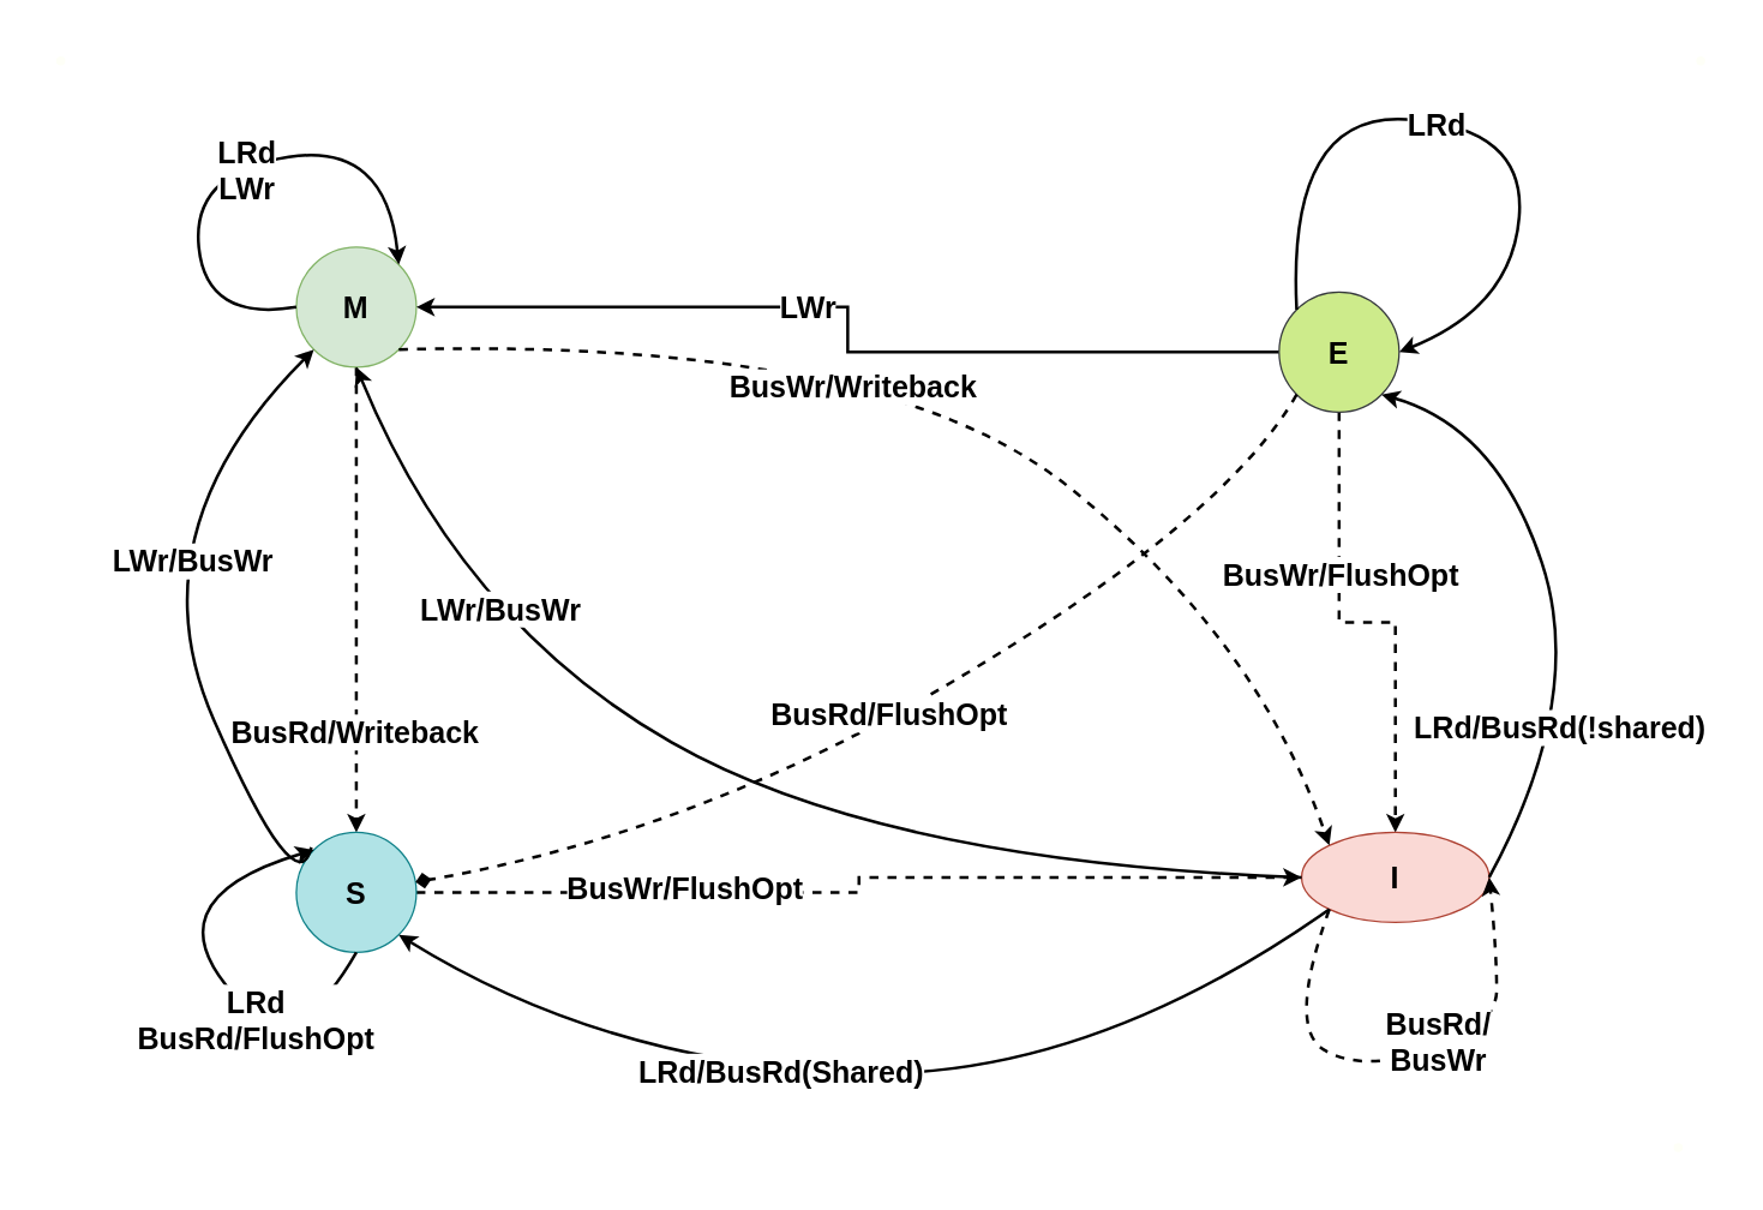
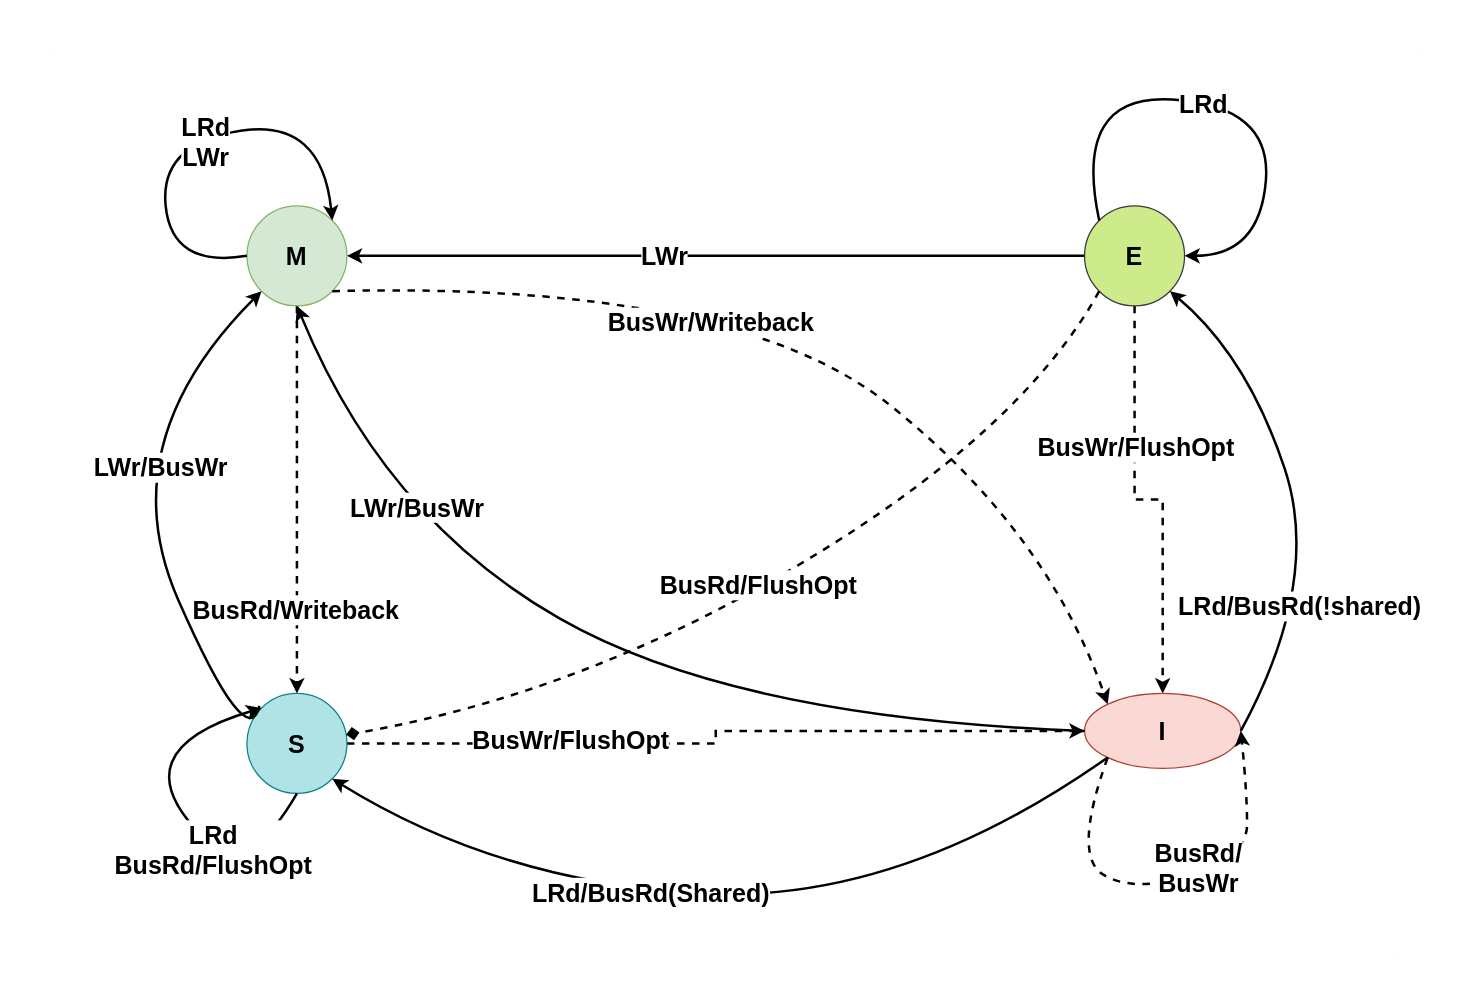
- <mxCell id="9" value="E" style="ellipse;whiteSpace=wrap;html=1;aspect=fixed;fontStyle=1;fontSize=20;fillColor=#cdeb8b;strokeColor=#36393d;" vertex="1" parent="1"><mxGeometry x="852" y="194" width="80" height="80" as="geometry" /></mxCell>
+ <mxCell id="9" value="E" style="ellipse;whiteSpace=wrap;html=1;aspect=fixed;fontStyle=1;fontSize=20;fillColor=#cdeb8b;strokeColor=#36393d;" vertex="1" parent="1"><mxGeometry x="867" y="164" width="80" height="80" as="geometry" /></mxCell>
